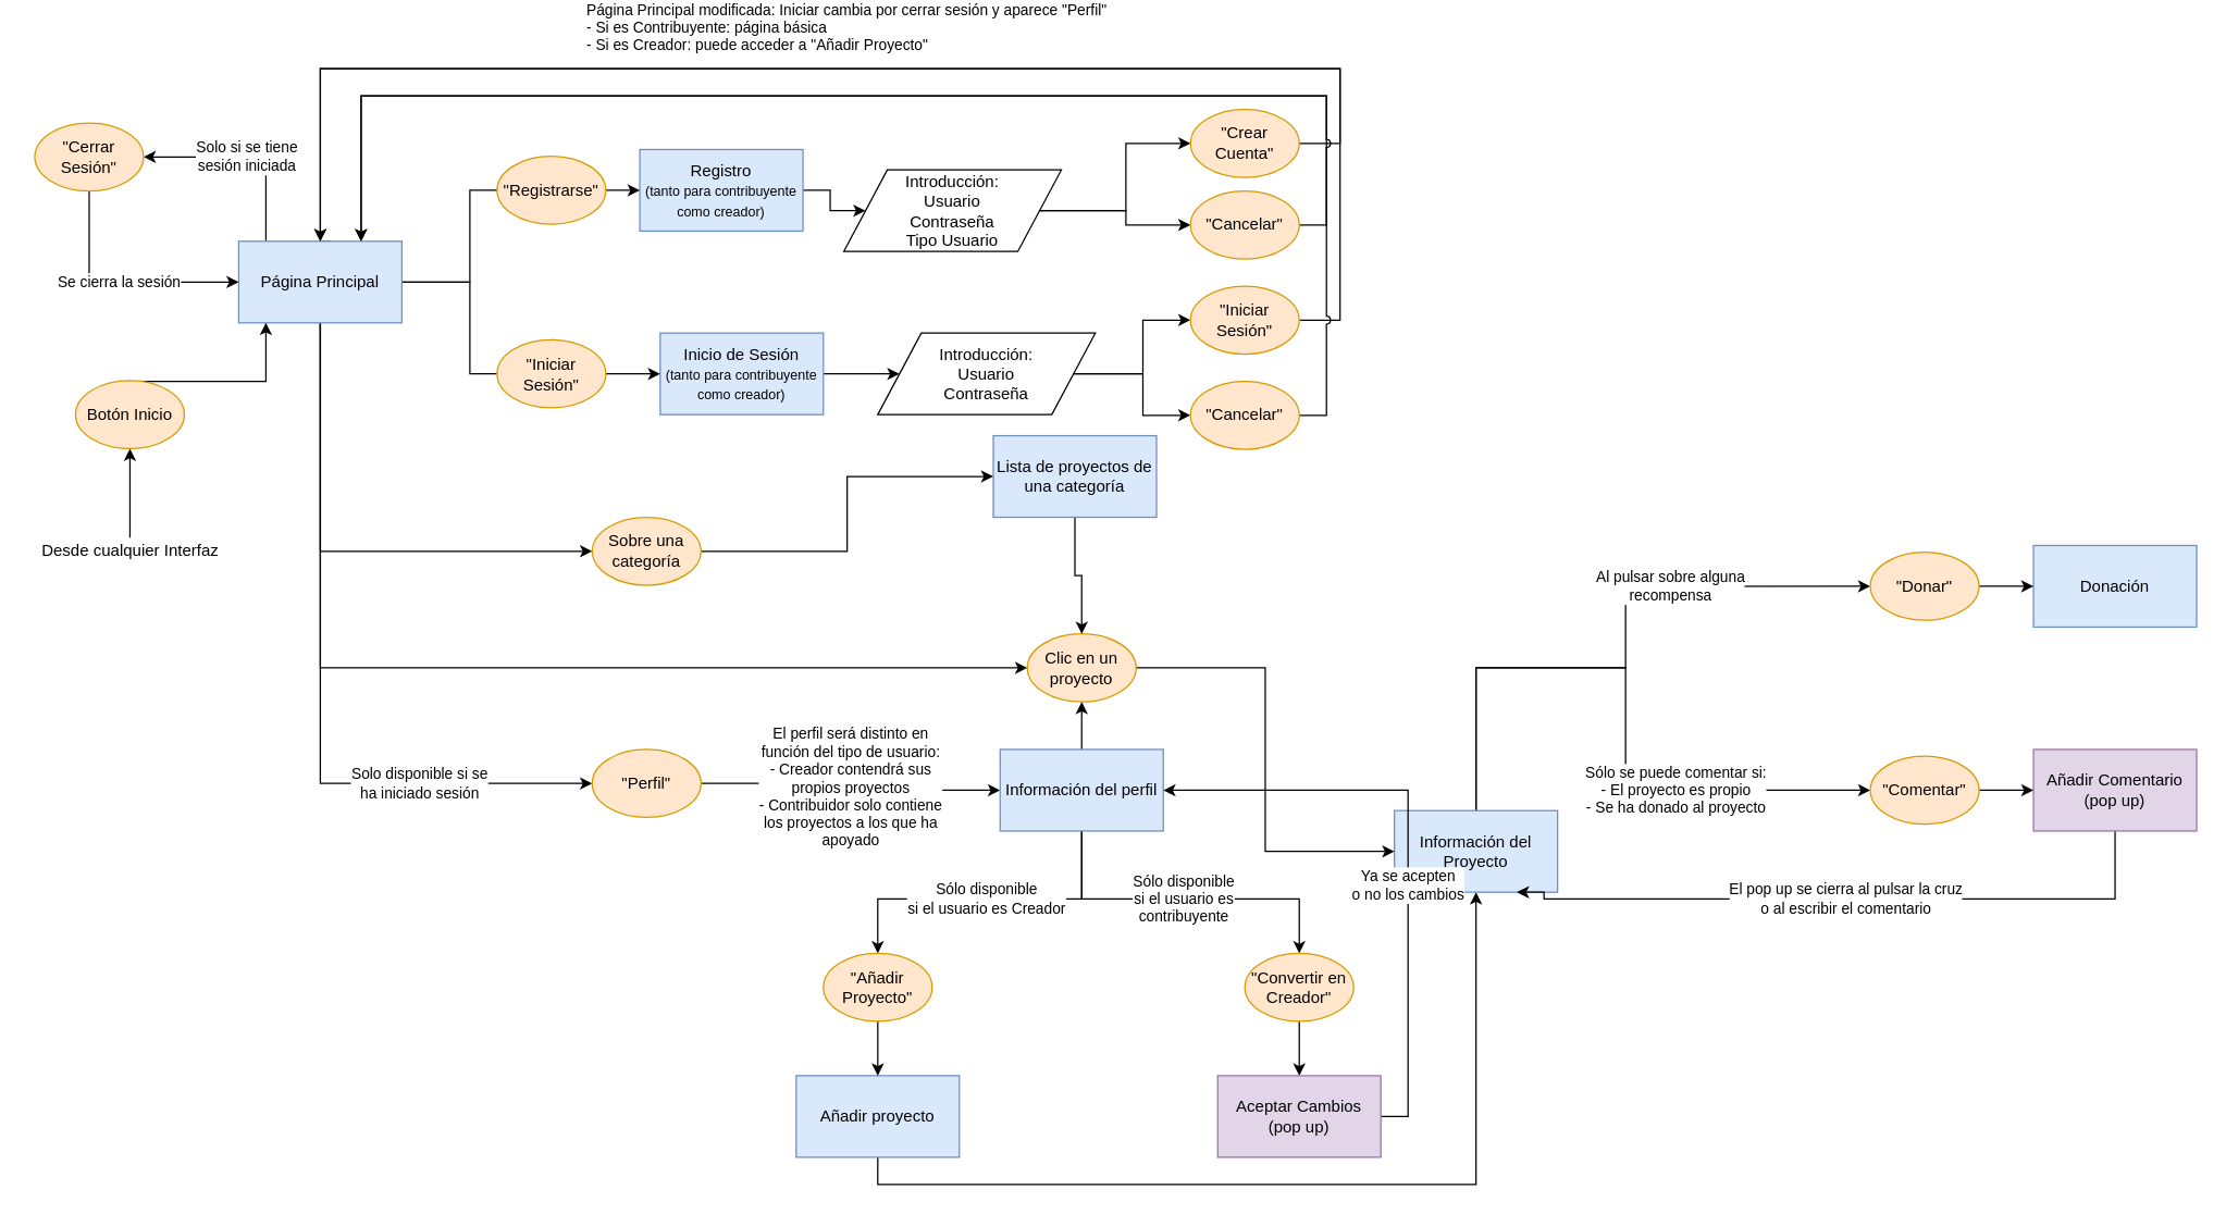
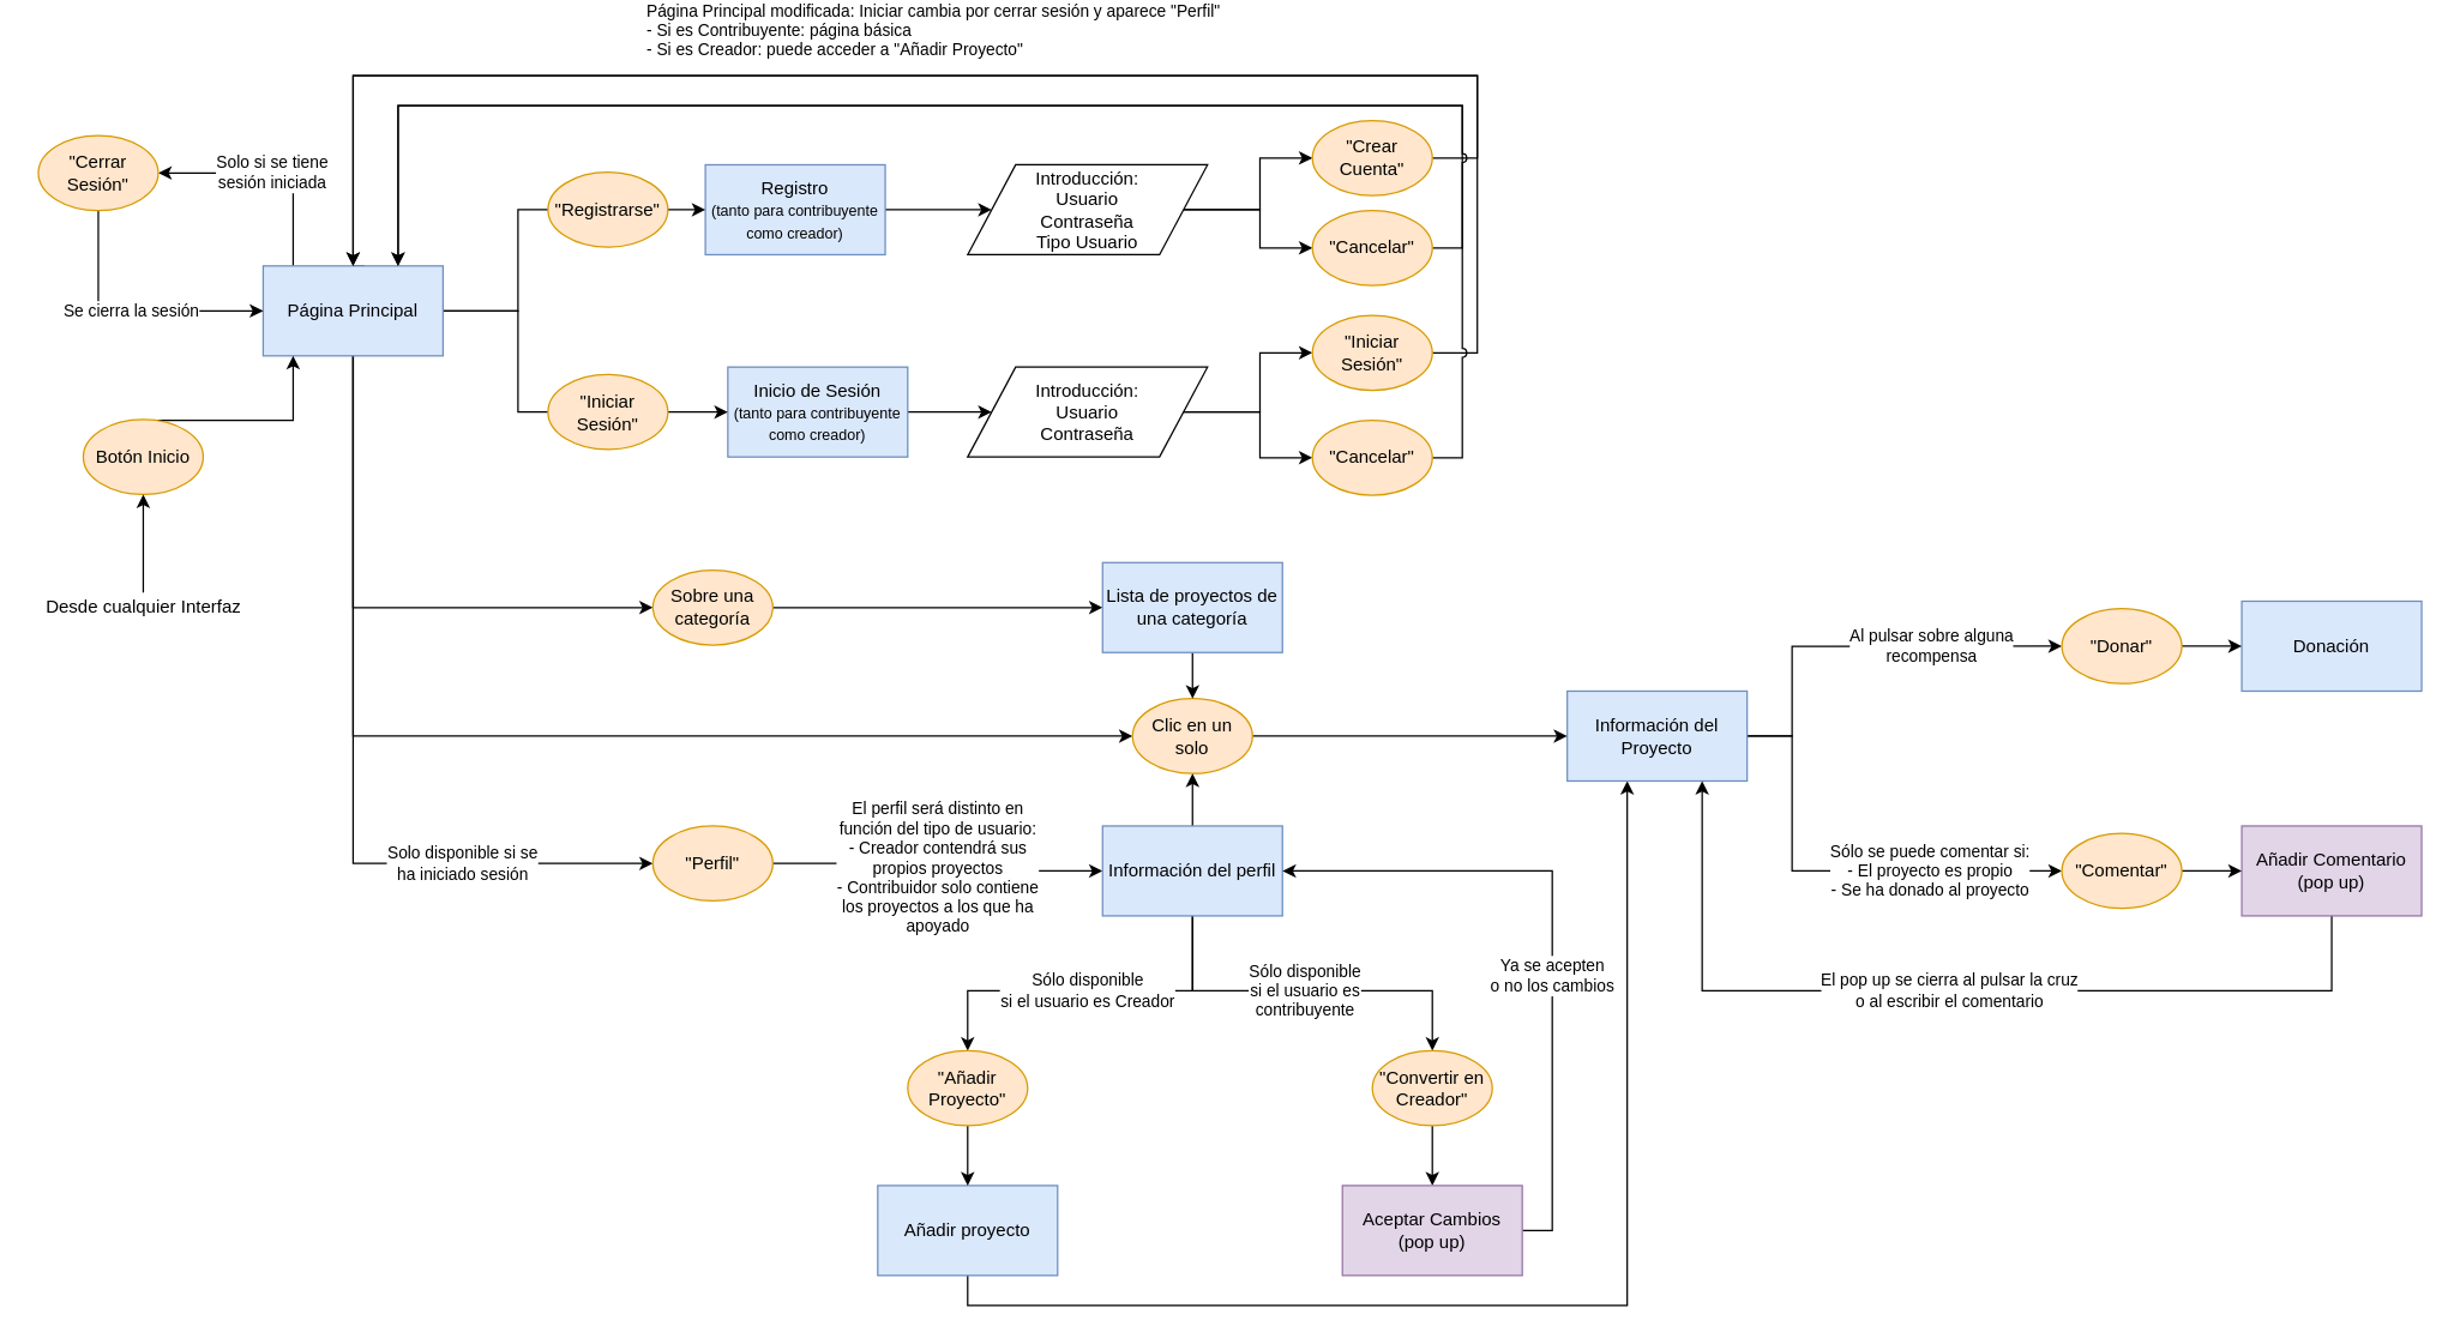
- <mxCell id="25" value="Introducción:&lt;br&gt;Usuario&lt;br&gt;Contraseña&lt;br&gt;Tipo Usuario" style="shape=parallelogram;perimeter=parallelogramPerimeter;whiteSpace=wrap;html=1;" parent="1" vertex="1"><mxGeometry x="620" y="94.5" width="160" height="60" as="geometry" /></mxCell>
+ <mxCell id="25" value="Introducción:&lt;br&gt;Usuario&lt;br&gt;Contraseña&lt;br&gt;Tipo Usuario" style="shape=parallelogram;perimeter=parallelogramPerimeter;whiteSpace=wrap;html=1;" parent="1" vertex="1"><mxGeometry x="645" y="79.5" width="160" height="60" as="geometry" /></mxCell>
- <mxCell id="62" value="Lista de proyectos de una categoría" style="rounded=0;whiteSpace=wrap;html=1;fillColor=#dae8fc;strokeColor=#6c8ebf;" vertex="1" parent="1"><mxGeometry x="730" y="290" width="120" height="60" as="geometry" /></mxCell>
+ <mxCell id="62" value="Lista de proyectos de una categoría" style="rounded=0;whiteSpace=wrap;html=1;fillColor=#dae8fc;strokeColor=#6c8ebf;" vertex="1" parent="1"><mxGeometry x="735" y="345" width="120" height="60" as="geometry" /></mxCell>
- <mxCell id="38" value="Clic en un proyecto" style="ellipse;whiteSpace=wrap;html=1;fillColor=#ffe6cc;strokeColor=#d79b00;" parent="1" vertex="1"><mxGeometry x="755" y="435.78" width="80" height="50" as="geometry" /></mxCell>
+ <mxCell id="38" value="Clic en un solo" style="ellipse;whiteSpace=wrap;html=1;fillColor=#ffe6cc;strokeColor=#d79b00;" parent="1" vertex="1"><mxGeometry x="755" y="435.78" width="80" height="50" as="geometry" /></mxCell>
- <mxCell id="15" value="Información del Proyecto" style="rounded=0;whiteSpace=wrap;html=1;fillColor=#dae8fc;strokeColor=#6c8ebf;" parent="1" vertex="1"><mxGeometry x="1025" y="565.78" width="120" height="60" as="geometry" /></mxCell>
+ <mxCell id="15" value="Información del Proyecto" style="rounded=0;whiteSpace=wrap;html=1;fillColor=#dae8fc;strokeColor=#6c8ebf;" parent="1" vertex="1"><mxGeometry x="1045" y="430.78" width="120" height="60" as="geometry" /></mxCell>
